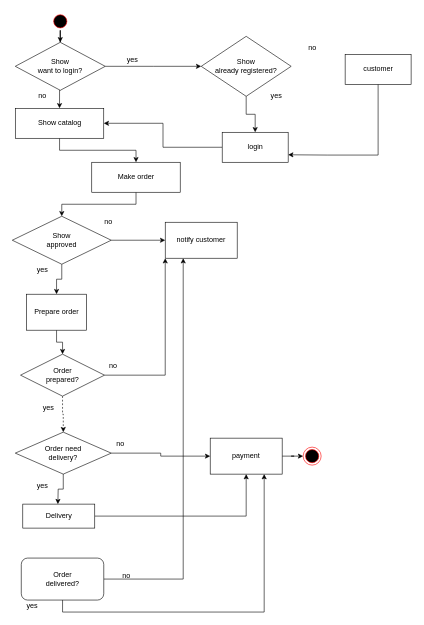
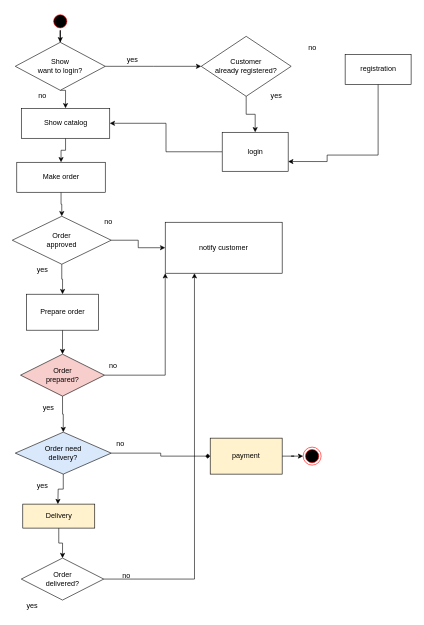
- <mxCell id="14" value="Show &lt;br&gt;already registered?" style="rhombus;whiteSpace=wrap;html=1;" parent="1" vertex="1"><mxGeometry x="335" y="60" width="150" height="100" as="geometry" /></mxCell>
+ <mxCell id="14" value="Customer &lt;br&gt;already registered?" style="rhombus;whiteSpace=wrap;html=1;" parent="1" vertex="1"><mxGeometry x="335" y="60" width="150" height="100" as="geometry" /></mxCell>
- <mxCell id="11" value="customer" style="html=1;" parent="1" vertex="1"><mxGeometry x="575" y="90" width="110" height="50" as="geometry" /></mxCell>
+ <mxCell id="11" value="registration" style="html=1;" parent="1" vertex="1"><mxGeometry x="575" y="90" width="110" height="50" as="geometry" /></mxCell>
- <mxCell id="5" value="Show catalog" style="html=1;" parent="1" vertex="1"><mxGeometry x="25" y="180" width="147.5" height="50" as="geometry" /></mxCell>
+ <mxCell id="5" value="Show catalog" style="html=1;" parent="1" vertex="1"><mxGeometry x="35" y="180" width="147.5" height="50" as="geometry" /></mxCell>
- <mxCell id="9" value="login" style="html=1;" parent="1" vertex="1"><mxGeometry x="370" y="220" width="110" height="50" as="geometry" /></mxCell>
+ <mxCell id="9" value="login" style="html=1;" parent="1" vertex="1"><mxGeometry x="370" y="220" width="110" height="65" as="geometry" /></mxCell>
- <mxCell id="7" value="&lt;div&gt;Make order&lt;/div&gt;" style="html=1;" parent="1" vertex="1"><mxGeometry x="152.5" y="270" width="147.5" height="50" as="geometry" /></mxCell>
+ <mxCell id="7" value="&lt;div&gt;Make order&lt;/div&gt;" style="html=1;" parent="1" vertex="1"><mxGeometry x="27.5" y="270" width="147.5" height="50" as="geometry" /></mxCell>
- <mxCell id="20" value="Show&lt;br&gt;approved" style="rhombus;whiteSpace=wrap;html=1;" parent="1" vertex="1"><mxGeometry x="20" y="360" width="165" height="80" as="geometry" /></mxCell>
+ <mxCell id="20" value="Order&lt;br&gt;approved" style="rhombus;whiteSpace=wrap;html=1;" parent="1" vertex="1"><mxGeometry x="20" y="360" width="165" height="80" as="geometry" /></mxCell>
- <mxCell id="27" value="notify customer" style="whiteSpace=wrap;html=1;" parent="1" vertex="1"><mxGeometry x="275" y="370" width="120" height="60" as="geometry" /></mxCell>
+ <mxCell id="27" value="notify customer" style="whiteSpace=wrap;html=1;" parent="1" vertex="1"><mxGeometry x="275" y="370" width="195" height="85" as="geometry" /></mxCell>
- <mxCell id="25" value="&lt;span class=&quot;VIiyi&quot; lang=&quot;en&quot;&gt;&lt;span class=&quot;JLqJ4b ChMk0b&quot;&gt;&lt;span&gt;Prepare order&lt;/span&gt;&lt;/span&gt;&lt;/span&gt; " style="whiteSpace=wrap;html=1;" parent="1" vertex="1"><mxGeometry x="43.75" y="490" width="100" height="60" as="geometry" /></mxCell>
+ <mxCell id="25" value="&lt;span class=&quot;VIiyi&quot; lang=&quot;en&quot;&gt;&lt;span class=&quot;JLqJ4b ChMk0b&quot;&gt;&lt;span&gt;Prepare order&lt;/span&gt;&lt;/span&gt;&lt;/span&gt; " style="whiteSpace=wrap;html=1;" parent="1" vertex="1"><mxGeometry x="43.75" y="490" width="120" height="60" as="geometry" /></mxCell>
- <mxCell id="31" value="Order&lt;br&gt;prepared?" style="rhombus;whiteSpace=wrap;html=1;" parent="1" vertex="1"><mxGeometry x="33.75" y="590" width="140" height="70" as="geometry" /></mxCell>
+ <mxCell id="31" value="Order&lt;br&gt;prepared?" style="rhombus;whiteSpace=wrap;html=1;fillColor=#f8cecc;" parent="1" vertex="1"><mxGeometry x="33.75" y="590" width="140" height="70" as="geometry" /></mxCell>
- <mxCell id="30" style="edgeStyle=orthogonalEdgeStyle;rounded=0;orthogonalLoop=1;jettySize=auto;html=1;exitX=0.5;exitY=1;exitDx=0;exitDy=0;dashed=1;" parent="1" source="31" target="35" edge="1"><mxGeometry relative="1" as="geometry" /></mxCell>
+ <mxCell id="30" style="edgeStyle=orthogonalEdgeStyle;rounded=0;orthogonalLoop=1;jettySize=auto;html=1;exitX=0.5;exitY=1;exitDx=0;exitDy=0;" parent="1" source="31" target="35" edge="1"><mxGeometry relative="1" as="geometry" /></mxCell>
- <mxCell id="35" value="Order need&lt;br&gt; delivery?" style="rhombus;whiteSpace=wrap;html=1;" parent="1" vertex="1"><mxGeometry x="25" y="720" width="160" height="70" as="geometry" /></mxCell>
+ <mxCell id="35" value="Order need&lt;br&gt; delivery?" style="rhombus;whiteSpace=wrap;html=1;fillColor=#dae8fc;" parent="1" vertex="1"><mxGeometry x="25" y="720" width="160" height="70" as="geometry" /></mxCell>
- <mxCell id="33" value="" style="edgeStyle=orthogonalEdgeStyle;rounded=0;orthogonalLoop=1;jettySize=auto;html=1;" parent="1" source="35" target="39" edge="1"><mxGeometry relative="1" as="geometry" /></mxCell>
+ <mxCell id="33" value="" style="edgeStyle=orthogonalEdgeStyle;rounded=0;orthogonalLoop=1;jettySize=auto;html=1;endArrow=diamond;" parent="1" source="35" target="39" edge="1"><mxGeometry relative="1" as="geometry" /></mxCell>
- <mxCell id="39" value="payment" style="whiteSpace=wrap;html=1;" parent="1" vertex="1"><mxGeometry x="350" y="730" width="120" height="60" as="geometry" /></mxCell>
+ <mxCell id="39" value="payment" style="whiteSpace=wrap;html=1;fillColor=#fff2cc;" parent="1" vertex="1"><mxGeometry x="350" y="730" width="120" height="60" as="geometry" /></mxCell>
- <mxCell id="48" value="Delivery" style="whiteSpace=wrap;html=1;" parent="1" vertex="1"><mxGeometry x="37.5" y="840" width="120" height="40" as="geometry" /></mxCell>
+ <mxCell id="48" value="Delivery" style="whiteSpace=wrap;html=1;fillColor=#fff2cc;" parent="1" vertex="1"><mxGeometry x="37.5" y="840" width="120" height="40" as="geometry" /></mxCell>
- <mxCell id="47" style="edgeStyle=orthogonalEdgeStyle;rounded=0;orthogonalLoop=1;jettySize=auto;html=1;" parent="1" source="48" target="39" edge="1"><mxGeometry relative="1" as="geometry" /></mxCell>
+ <mxCell id="47" style="edgeStyle=orthogonalEdgeStyle;rounded=0;orthogonalLoop=1;jettySize=auto;html=1;entryX=0.5;entryY=0;entryDx=0;entryDy=0;" parent="1" source="48" target="43" edge="1"><mxGeometry relative="1" as="geometry" /></mxCell>
- <mxCell id="43" value="Order&lt;br&gt;delivered?" style="whiteSpace=wrap;html=1;rounded=1;" parent="1" vertex="1"><mxGeometry x="35" y="930" width="137.5" height="70" as="geometry" /></mxCell>
+ <mxCell id="43" value="Order&lt;br&gt;delivered?" style="rhombus;whiteSpace=wrap;html=1;" parent="1" vertex="1"><mxGeometry x="35" y="930" width="137.5" height="70" as="geometry" /></mxCell>
- <mxCell id="42" style="edgeStyle=orthogonalEdgeStyle;rounded=0;orthogonalLoop=1;jettySize=auto;html=1;entryX=0.75;entryY=1;entryDx=0;entryDy=0;" parent="1" source="43" target="39" edge="1"><mxGeometry relative="1" as="geometry"><Array as="points"><mxPoint x="104" y="1020" /><mxPoint x="440" y="1020" /></Array></mxGeometry></mxCell>
